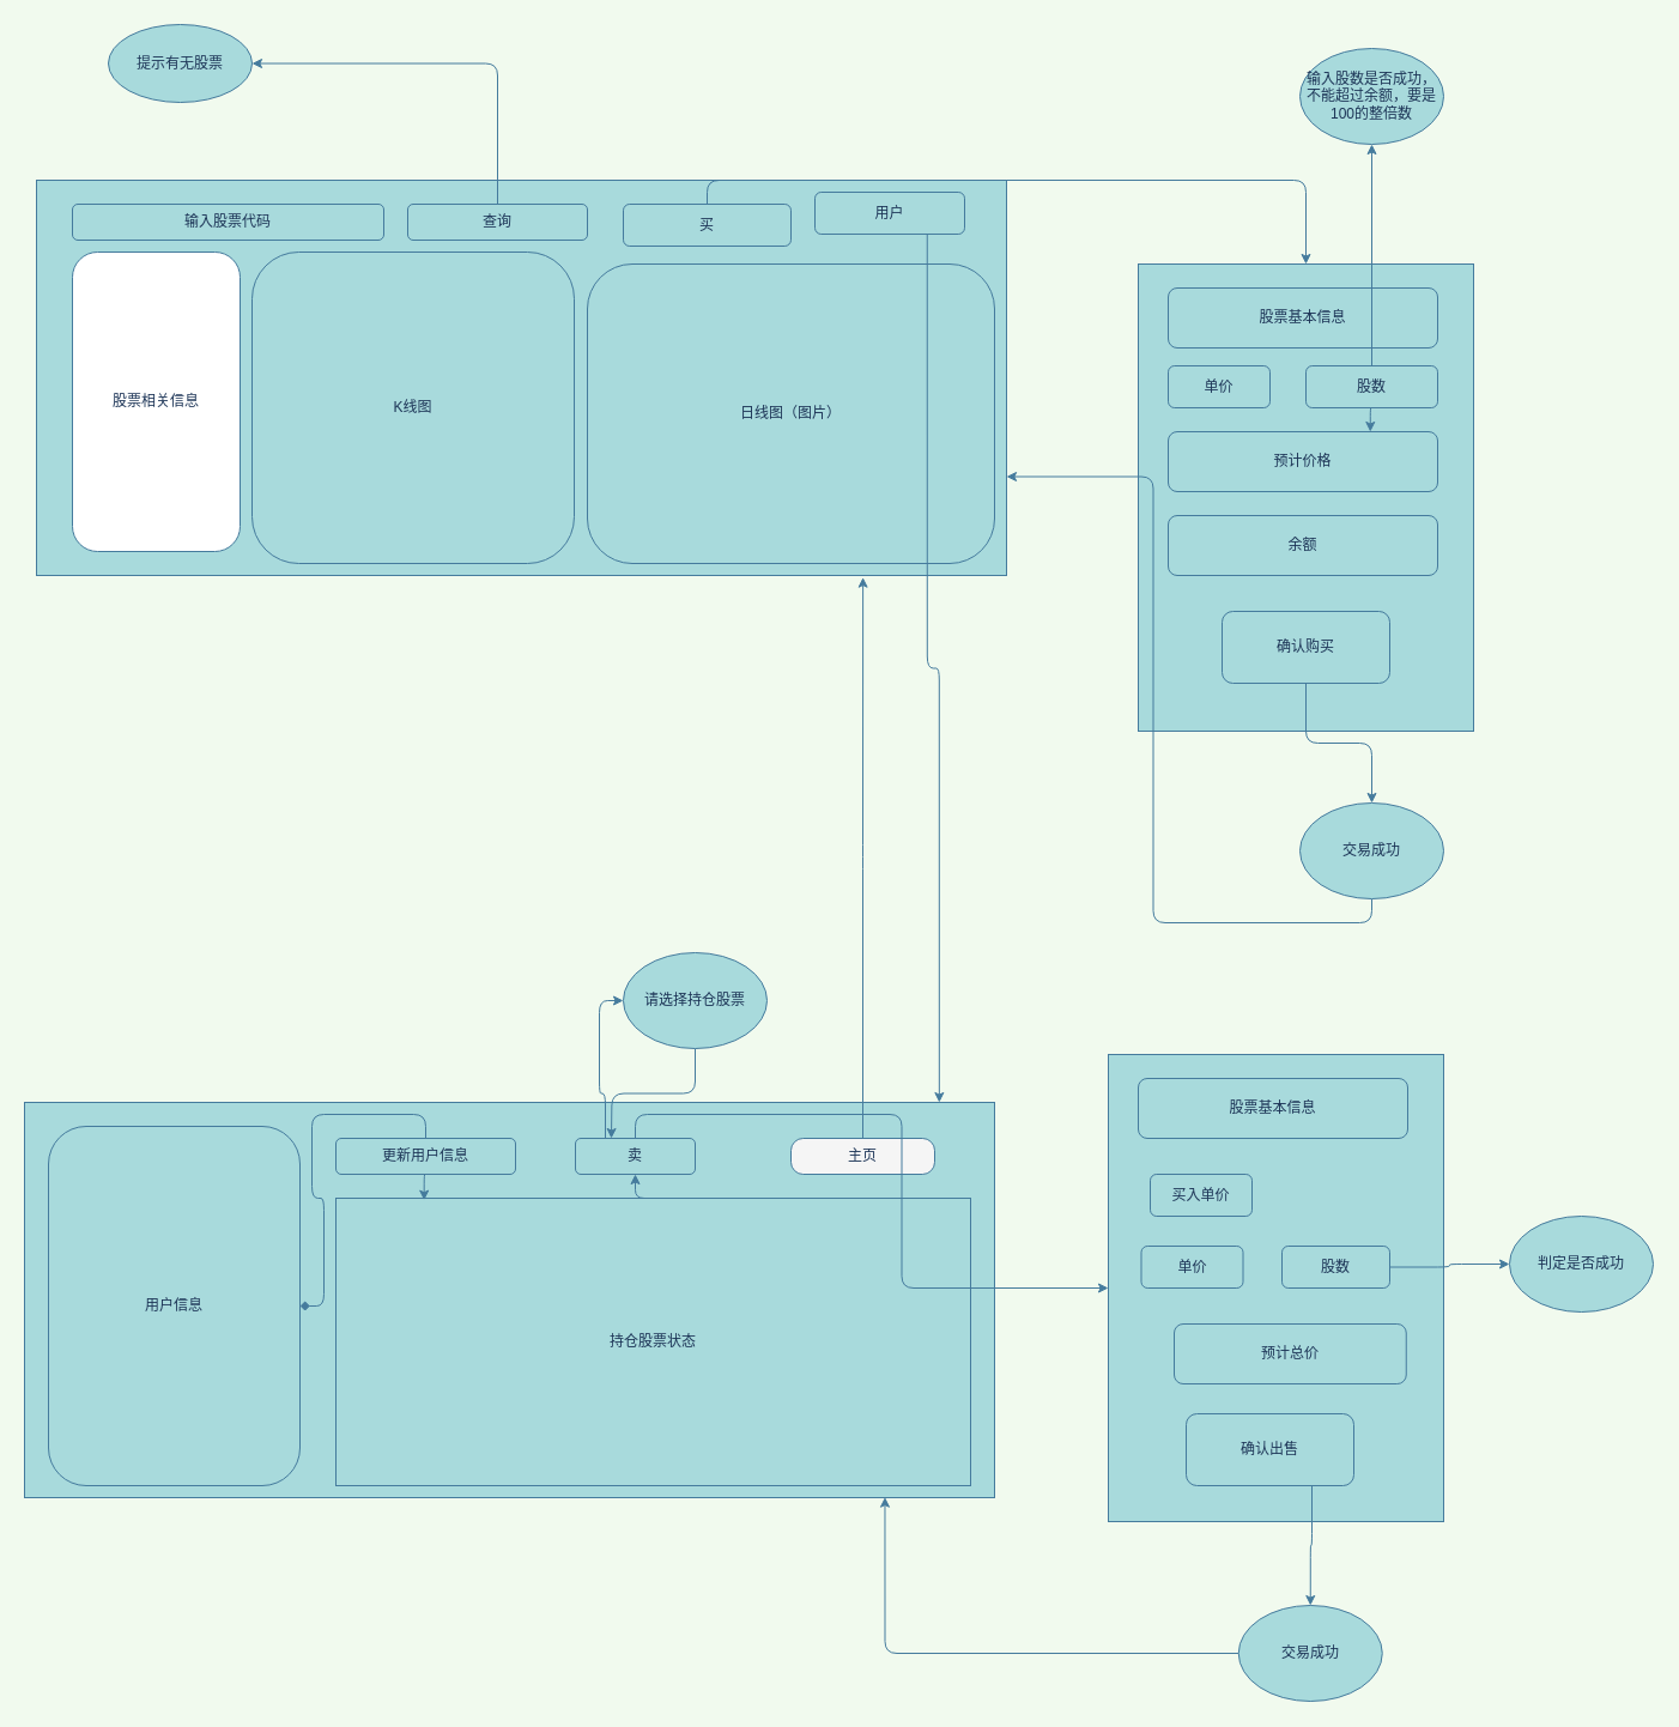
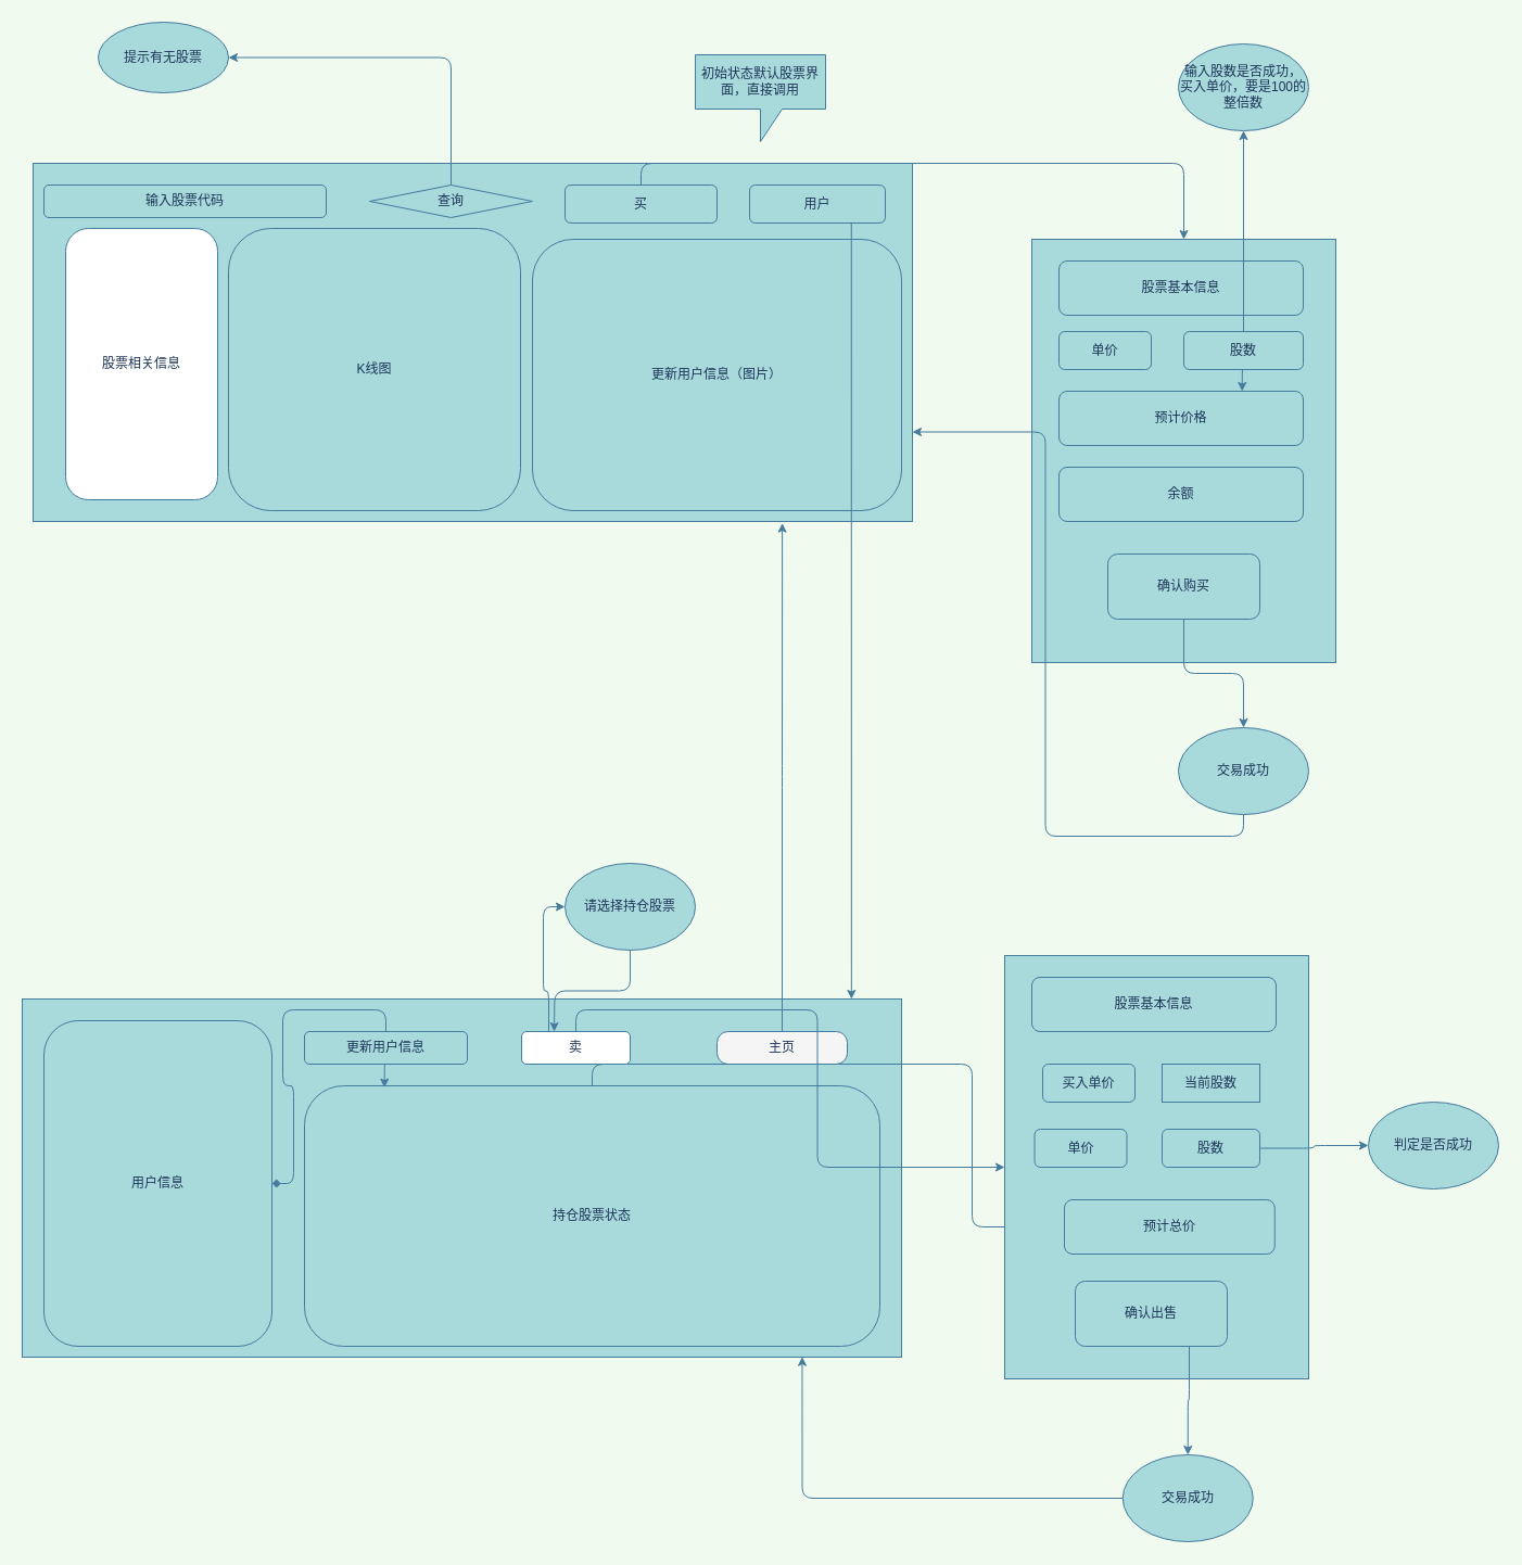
- <mxCell id="37" value="输入股数是否成功，不能超过余额，要是100的整倍数" style="ellipse;whiteSpace=wrap;html=1;rounded=0;sketch=0;strokeColor=#457B9D;fillColor=#A8DADC;fontColor=#1D3557;" vertex="1" parent="1"><mxGeometry x="1085" y="40" width="120" height="80" as="geometry" /></mxCell>
+ <mxCell id="37" value="输入股数是否成功，买入单价，要是100的整倍数" style="ellipse;whiteSpace=wrap;html=1;rounded=0;sketch=0;strokeColor=#457B9D;fillColor=#A8DADC;fontColor=#1D3557;" vertex="1" parent="1"><mxGeometry x="1085" y="40" width="120" height="80" as="geometry" /></mxCell>
+ <mxCell id="23" value="初始状态默认股票界面，直接调用" style="shape=callout;whiteSpace=wrap;html=1;perimeter=calloutPerimeter;rounded=0;sketch=0;strokeColor=#457B9D;fillColor=#A8DADC;fontColor=#1D3557;" vertex="1" parent="1"><mxGeometry x="640" y="50" width="120" height="80" as="geometry" /></mxCell>
- <mxCell id="9" value="用户" style="rounded=1;whiteSpace=wrap;html=1;fillColor=#A8DADC;strokeColor=#457B9D;fontColor=#1D3557;" parent="1" vertex="1"><mxGeometry x="680" y="160" width="125" height="35" as="geometry" /></mxCell>
+ <mxCell id="9" value="用户" style="rounded=1;whiteSpace=wrap;html=1;fillColor=#A8DADC;strokeColor=#457B9D;fontColor=#1D3557;" parent="1" vertex="1"><mxGeometry x="690" y="170" width="125" height="35" as="geometry" /></mxCell>
- <mxCell id="4" value="输入股票代码" style="rounded=1;whiteSpace=wrap;html=1;fillColor=#A8DADC;strokeColor=#457B9D;fontColor=#1D3557;" parent="1" vertex="1"><mxGeometry x="60" y="170" width="260" height="30" as="geometry" /></mxCell>
+ <mxCell id="4" value="输入股票代码" style="rounded=1;whiteSpace=wrap;html=1;fillColor=#A8DADC;strokeColor=#457B9D;fontColor=#1D3557;" parent="1" vertex="1"><mxGeometry x="40" y="170" width="260" height="30" as="geometry" /></mxCell>
- <mxCell id="19" value="查询" style="rounded=1;whiteSpace=wrap;html=1;fillColor=#A8DADC;strokeColor=#457B9D;fontColor=#1D3557;" vertex="1" parent="1"><mxGeometry x="340" y="170" width="150" height="30" as="geometry" /></mxCell>
+ <mxCell id="19" value="查询" style="rhombus;whiteSpace=wrap;html=1;fillColor=#A8DADC;strokeColor=#457B9D;fontColor=#1D3557;" vertex="1" parent="1"><mxGeometry x="340" y="170" width="150" height="30" as="geometry" /></mxCell>
- <mxCell id="7" value="日线图（图片）" style="rounded=1;whiteSpace=wrap;html=1;fillColor=#A8DADC;strokeColor=#457B9D;fontColor=#1D3557;" parent="1" vertex="1"><mxGeometry x="490" y="220" width="340" height="250" as="geometry" /></mxCell>
+ <mxCell id="7" value="更新用户信息（图片）" style="rounded=1;whiteSpace=wrap;html=1;fillColor=#A8DADC;strokeColor=#457B9D;fontColor=#1D3557;" parent="1" vertex="1"><mxGeometry x="490" y="220" width="340" height="250" as="geometry" /></mxCell>
- <mxCell id="16" value="卖" style="rounded=1;whiteSpace=wrap;html=1;fillColor=#A8DADC;strokeColor=#457B9D;fontColor=#1D3557;" parent="1" vertex="1"><mxGeometry x="480" y="950" width="100" height="30" as="geometry" /></mxCell>
+ <mxCell id="16" value="卖" style="rounded=1;whiteSpace=wrap;html=1;fillColor=#ffffff;strokeColor=#457B9D;fontColor=#1D3557;" parent="1" vertex="1"><mxGeometry x="480" y="950" width="100" height="30" as="geometry" /></mxCell>
+ <mxCell id="47" value="当前股数" style="rounded=1;whiteSpace=wrap;html=1;sketch=0;strokeColor=#457B9D;fillColor=#A8DADC;fontColor=#1D3557;arcSize=0;" vertex="1" parent="1"><mxGeometry x="1070" y="980" width="90" height="35" as="geometry" /></mxCell>
- <mxCell id="12" style="edgeStyle=orthogonalEdgeStyle;curved=0;rounded=1;sketch=0;orthogonalLoop=1;jettySize=auto;html=1;exitX=0.5;exitY=0;exitDx=0;exitDy=0;entryX=0.5;entryY=1;entryDx=0;entryDy=0;strokeColor=#457B9D;fillColor=#A8DADC;fontColor=#1D3557;" edge="1" parent="1" source="13" target="16"><mxGeometry relative="1" as="geometry" /></mxCell>
+ <mxCell id="12" style="edgeStyle=orthogonalEdgeStyle;curved=0;rounded=1;sketch=0;orthogonalLoop=1;jettySize=auto;html=1;exitX=0.5;exitY=0;exitDx=0;exitDy=0;strokeColor=#457B9D;fillColor=#A8DADC;fontColor=#1D3557;" edge="1" parent="1" source="13" target="43"><mxGeometry relative="1" as="geometry" /></mxCell>
- <mxCell id="13" value="持仓股票状态" style="whiteSpace=wrap;html=1;fillColor=#A8DADC;strokeColor=#457B9D;fontColor=#1D3557;rounded=0;" parent="1" vertex="1"><mxGeometry x="280" y="1000" width="530" height="240" as="geometry" /></mxCell>
+ <mxCell id="13" value="持仓股票状态" style="rounded=1;whiteSpace=wrap;html=1;fillColor=#A8DADC;strokeColor=#457B9D;fontColor=#1D3557;" parent="1" vertex="1"><mxGeometry x="280" y="1000" width="530" height="240" as="geometry" /></mxCell>
